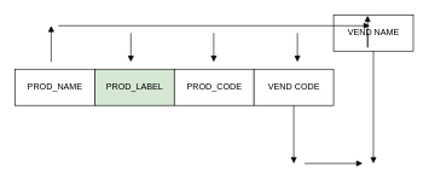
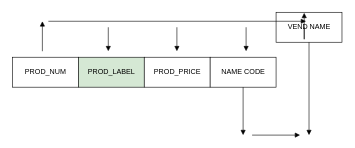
- <mxCell id="2" value="PROD_NAME" style="html=1;" vertex="1" parent="1"><mxGeometry x="20" y="95" width="110" height="50" as="geometry" /></mxCell>
+ <mxCell id="2" value="PROD_NUM" style="html=1;" vertex="1" parent="1"><mxGeometry x="20" y="95" width="110" height="50" as="geometry" /></mxCell>
- <mxCell id="4" value="PROD_CODE" style="html=1;" vertex="1" parent="1"><mxGeometry x="240" y="95" width="110" height="50" as="geometry" /></mxCell>
+ <mxCell id="4" value="PROD_PRICE" style="html=1;" vertex="1" parent="1"><mxGeometry x="240" y="95" width="110" height="50" as="geometry" /></mxCell>
- <mxCell id="5" value="VEND CODE" style="html=1;" vertex="1" parent="1"><mxGeometry x="350" y="95" width="110" height="50" as="geometry" /></mxCell>
+ <mxCell id="5" value="NAME CODE" style="html=1;" vertex="1" parent="1"><mxGeometry x="350" y="95" width="110" height="50" as="geometry" /></mxCell>
